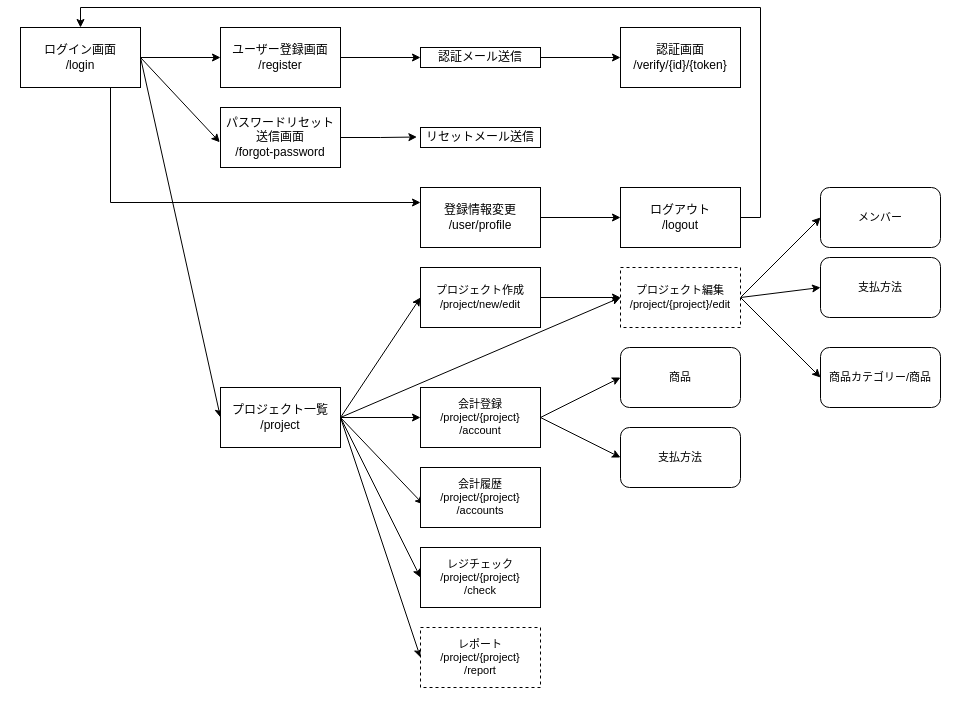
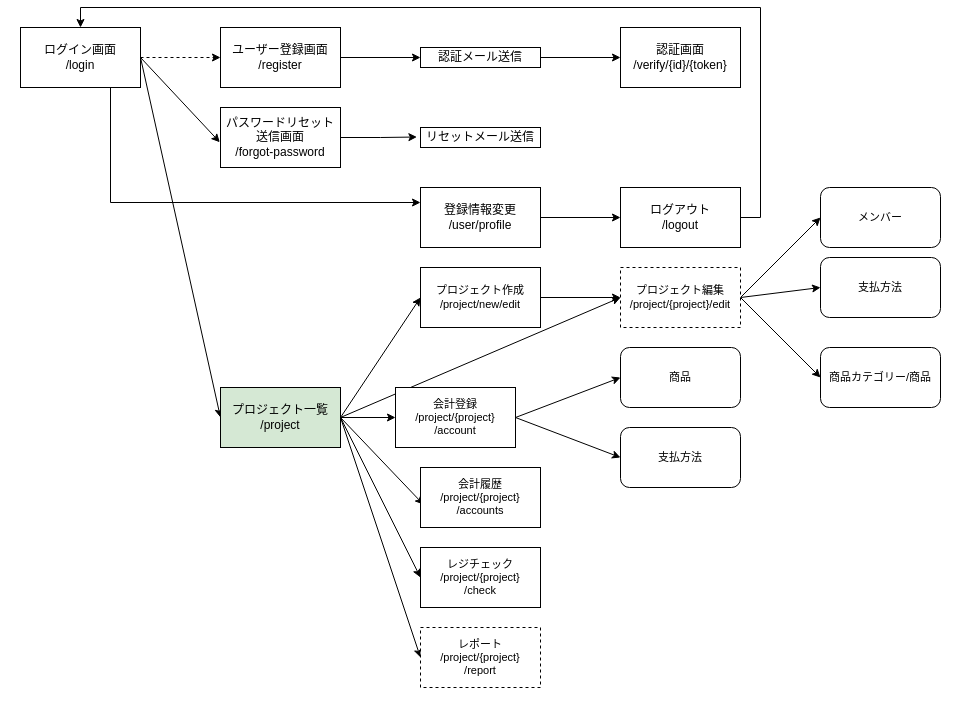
- <mxCell id="2" style="edgeStyle=orthogonalEdgeStyle;rounded=0;orthogonalLoop=1;jettySize=auto;html=1;exitX=1;exitY=0.5;exitDx=0;exitDy=0;entryX=0;entryY=0.5;entryDx=0;entryDy=0;" edge="1" parent="1" source="6" target="8"><mxGeometry relative="1" as="geometry" /></mxCell>
+ <mxCell id="2" style="edgeStyle=orthogonalEdgeStyle;rounded=0;orthogonalLoop=1;jettySize=auto;html=1;exitX=1;exitY=0.5;exitDx=0;exitDy=0;entryX=0;entryY=0.5;entryDx=0;entryDy=0;dashed=1;" edge="1" parent="1" source="6" target="8"><mxGeometry relative="1" as="geometry" /></mxCell>
- <mxCell id="25" value="プロジェクト一覧&lt;br&gt;/project" style="rounded=0;whiteSpace=wrap;html=1;" vertex="1" parent="1"><mxGeometry x="220" y="380" width="120" height="60" as="geometry" /></mxCell>
+ <mxCell id="25" value="プロジェクト一覧&lt;br&gt;/project" style="rounded=0;whiteSpace=wrap;html=1;fillColor=#d5e8d4;" vertex="1" parent="1"><mxGeometry x="220" y="380" width="120" height="60" as="geometry" /></mxCell>
- <mxCell id="37" value="会計登録&lt;br&gt;/project/{project}&lt;br&gt;/account" style="rounded=0;whiteSpace=wrap;html=1;fontFamily=Helvetica;fontSize=11;fontColor=default;" vertex="1" parent="1"><mxGeometry x="420" y="380" width="120" height="60" as="geometry" /></mxCell>
+ <mxCell id="37" value="会計登録&lt;br&gt;/project/{project}&lt;br&gt;/account" style="rounded=0;whiteSpace=wrap;html=1;fontFamily=Helvetica;fontSize=11;fontColor=default;" vertex="1" parent="1"><mxGeometry x="395" y="380" width="120" height="60" as="geometry" /></mxCell>
